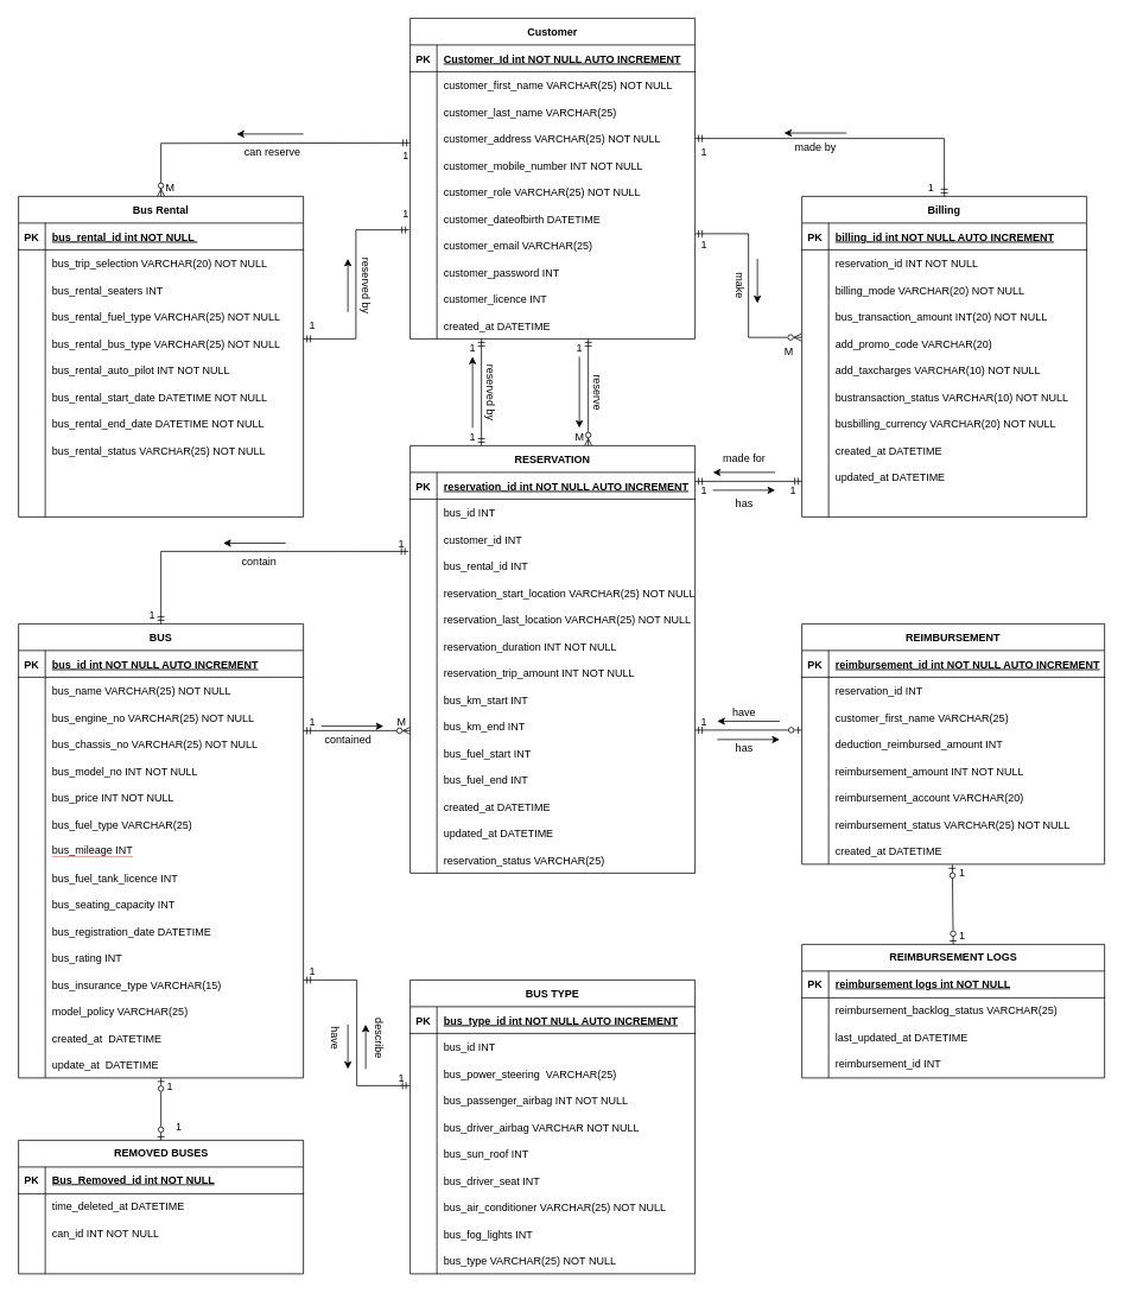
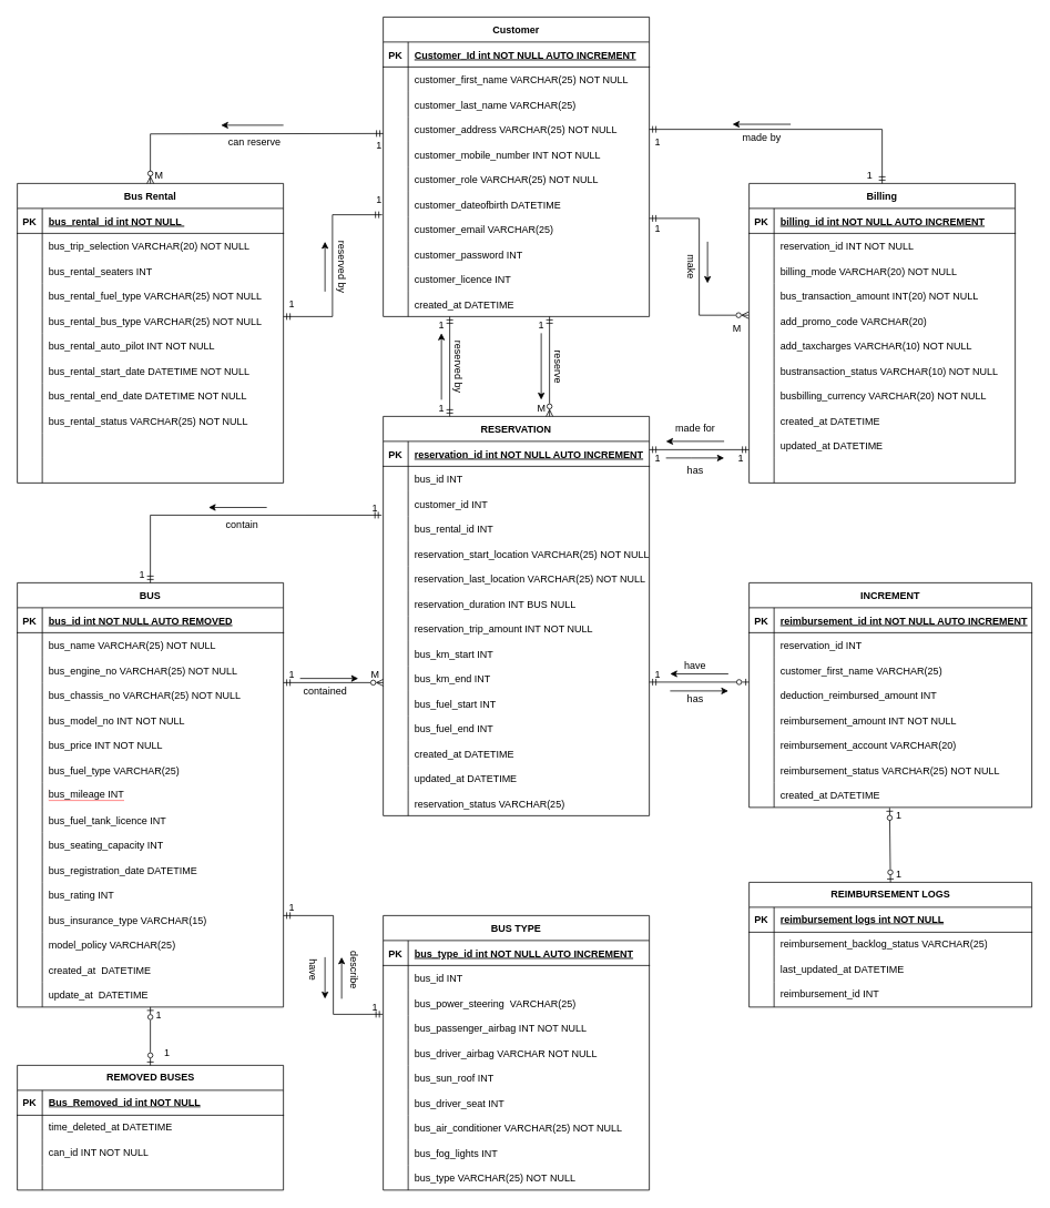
- <mxCell id="230" value="REIMBURSEMENT" style="shape=table;startSize=30;container=1;collapsible=1;childLayout=tableLayout;fixedRows=1;rowLines=0;fontStyle=1;align=center;resizeLast=1;labelBackgroundColor=none;" parent="1" vertex="1"><mxGeometry x="900" y="700" width="340" height="270" as="geometry" /></mxCell>
+ <mxCell id="230" value="INCREMENT" style="shape=table;startSize=30;container=1;collapsible=1;childLayout=tableLayout;fixedRows=1;rowLines=0;fontStyle=1;align=center;resizeLast=1;labelBackgroundColor=none;" parent="1" vertex="1"><mxGeometry x="900" y="700" width="340" height="270" as="geometry" /></mxCell>
- <mxCell id="91" value="reservation_duration INT NOT NULL" style="shape=partialRectangle;connectable=0;fillColor=none;top=0;left=0;bottom=0;right=0;align=left;spacingLeft=6;overflow=hidden;" parent="89" vertex="1"><mxGeometry x="30" width="290" height="30" as="geometry"><mxRectangle width="290" height="30" as="alternateBounds" /></mxGeometry></mxCell>
+ <mxCell id="91" value="reservation_duration INT BUS NULL" style="shape=partialRectangle;connectable=0;fillColor=none;top=0;left=0;bottom=0;right=0;align=left;spacingLeft=6;overflow=hidden;" parent="89" vertex="1"><mxGeometry x="30" width="290" height="30" as="geometry"><mxRectangle width="290" height="30" as="alternateBounds" /></mxGeometry></mxCell>
- <mxCell id="119" value="bus_id int NOT NULL AUTO INCREMENT" style="shape=partialRectangle;connectable=0;fillColor=none;top=0;left=0;bottom=0;right=0;align=left;spacingLeft=6;fontStyle=5;overflow=hidden;" parent="117" vertex="1"><mxGeometry x="30" width="290" height="30" as="geometry"><mxRectangle width="290" height="30" as="alternateBounds" /></mxGeometry></mxCell>
+ <mxCell id="119" value="bus_id int NOT NULL AUTO REMOVED" style="shape=partialRectangle;connectable=0;fillColor=none;top=0;left=0;bottom=0;right=0;align=left;spacingLeft=6;fontStyle=5;overflow=hidden;" parent="117" vertex="1"><mxGeometry x="30" width="290" height="30" as="geometry"><mxRectangle width="290" height="30" as="alternateBounds" /></mxGeometry></mxCell>
